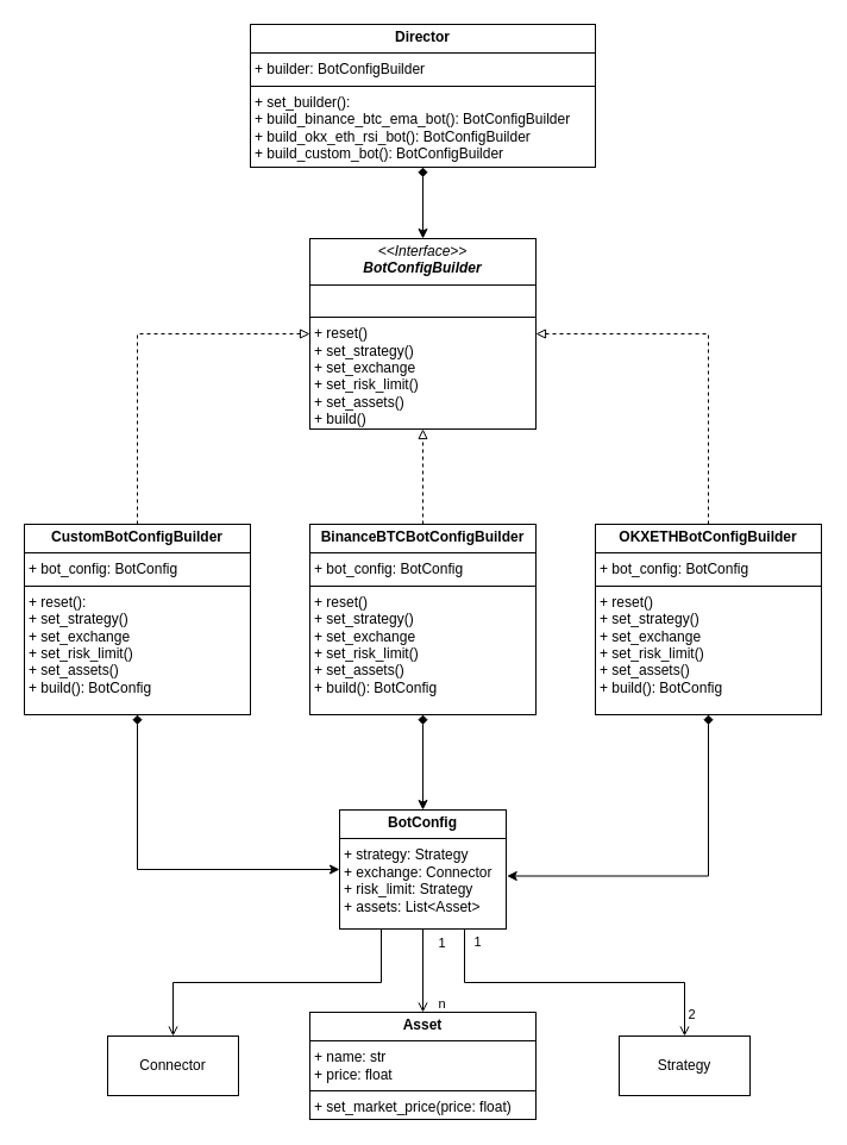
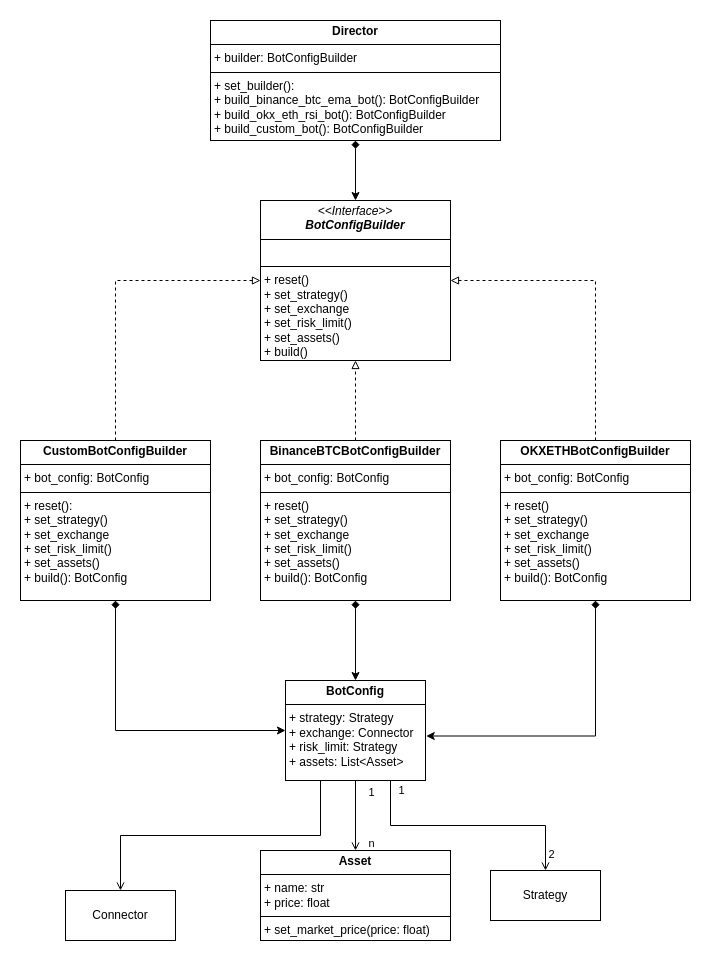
- <mxCell id="23" value="Connector" style="html=1;whiteSpace=wrap;" vertex="1" parent="1"><mxGeometry x="90" y="870" width="110" height="50" as="geometry" /></mxCell>
+ <mxCell id="23" value="Connector" style="html=1;whiteSpace=wrap;" vertex="1" parent="1"><mxGeometry x="65" y="890" width="110" height="50" as="geometry" /></mxCell>
- <mxCell id="24" value="Strategy" style="html=1;whiteSpace=wrap;" vertex="1" parent="1"><mxGeometry x="520" y="870" width="110" height="50" as="geometry" /></mxCell>
+ <mxCell id="24" value="Strategy" style="html=1;whiteSpace=wrap;" vertex="1" parent="1"><mxGeometry x="490" y="870" width="110" height="50" as="geometry" /></mxCell>
